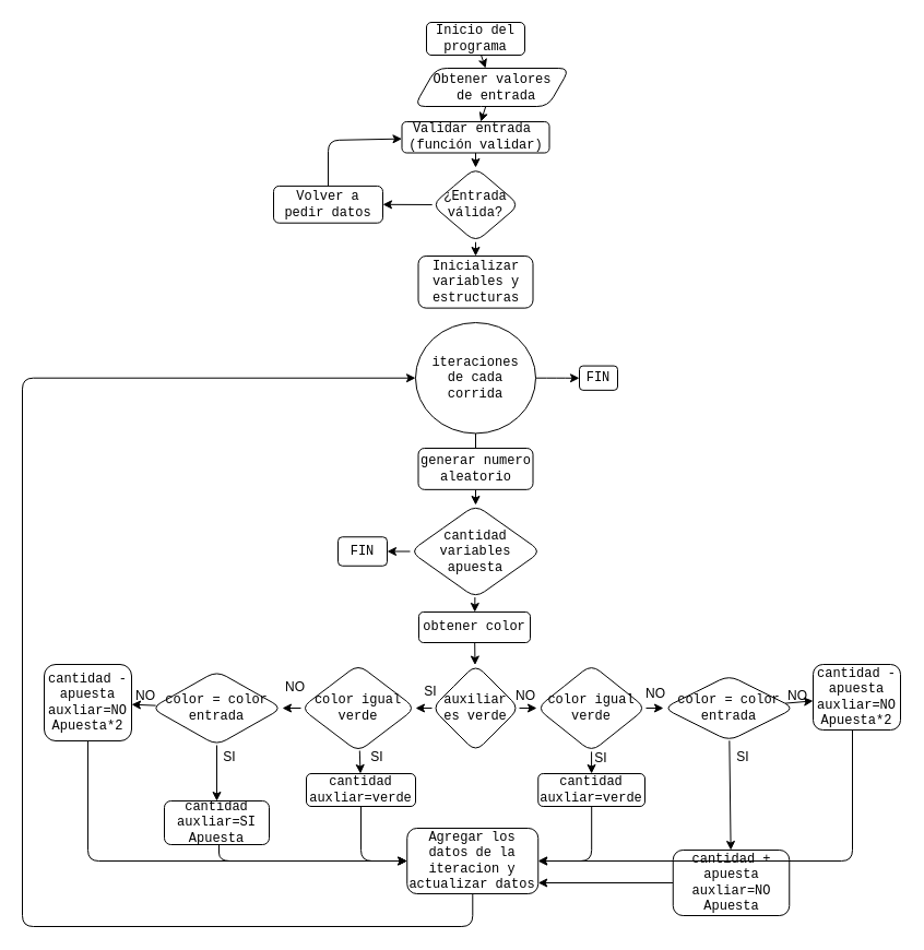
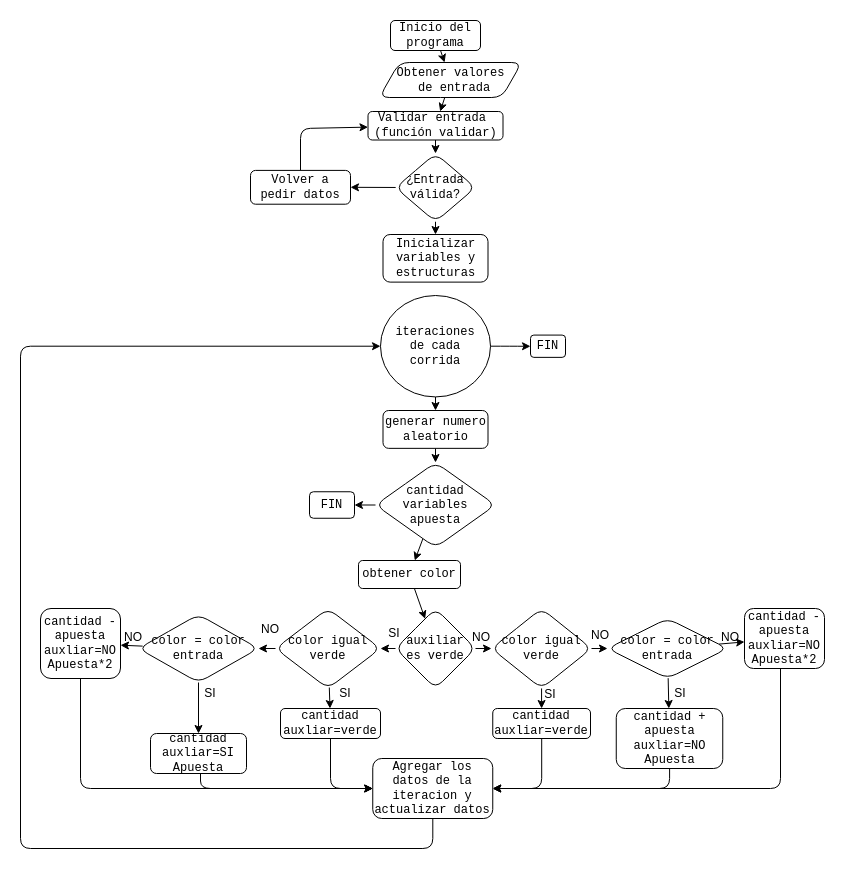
- <mxCell id="14" value="" style="edgeStyle=none;html=1;endArrow=none;" parent="1" source="16" target="18" edge="1"><mxGeometry relative="1" as="geometry" /></mxCell>
+ <mxCell id="14" value="" style="edgeStyle=none;html=1;" parent="1" source="16" target="18" edge="1"><mxGeometry relative="1" as="geometry" /></mxCell>
- <mxCell id="23" value="obtener color" style="whiteSpace=wrap;html=1;fontFamily=Courier New;fillColor=#FFFFFF;fontColor=#000000;rounded=1;labelBackgroundColor=none;fillStyle=auto;gradientColor=none;strokeWidth=1;" parent="1" vertex="1"><mxGeometry x="383" y="560" width="102" height="28" as="geometry" /></mxCell>
+ <mxCell id="23" value="obtener color" style="whiteSpace=wrap;html=1;fontFamily=Courier New;fillColor=#FFFFFF;fontColor=#000000;rounded=1;labelBackgroundColor=none;fillStyle=auto;gradientColor=none;strokeWidth=1;" parent="1" vertex="1"><mxGeometry x="358" y="560" width="102" height="28" as="geometry" /></mxCell>
- <mxCell id="47" value="cantidad + apuesta&lt;br&gt;auxliar=NO&lt;br&gt;Apuesta" style="whiteSpace=wrap;html=1;fontFamily=Courier New;fillColor=#FFFFFF;fontColor=#000000;rounded=1;labelBackgroundColor=none;fillStyle=auto;gradientColor=none;strokeWidth=1;" parent="1" vertex="1"><mxGeometry x="615.75" y="778" width="106.5" height="60" as="geometry" /></mxCell>
+ <mxCell id="47" value="cantidad + apuesta&lt;br&gt;auxliar=NO&lt;br&gt;Apuesta" style="whiteSpace=wrap;html=1;fontFamily=Courier New;fillColor=#FFFFFF;fontColor=#000000;rounded=1;labelBackgroundColor=none;fillStyle=auto;gradientColor=none;strokeWidth=1;" parent="1" vertex="1"><mxGeometry x="615.75" y="708" width="106.5" height="60" as="geometry" /></mxCell>
